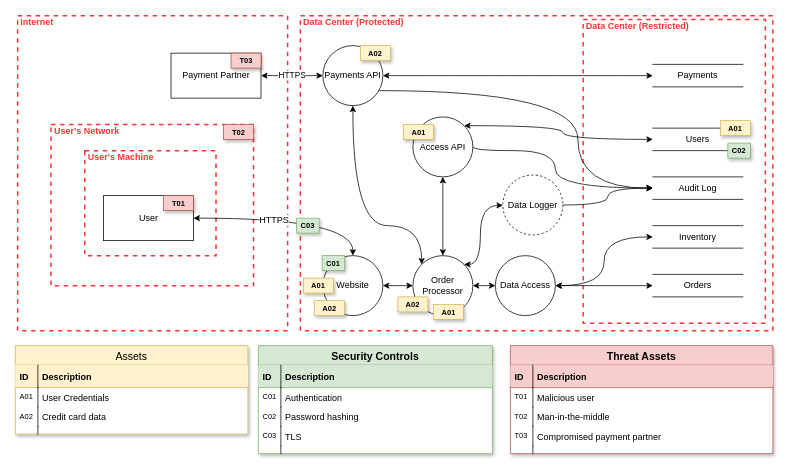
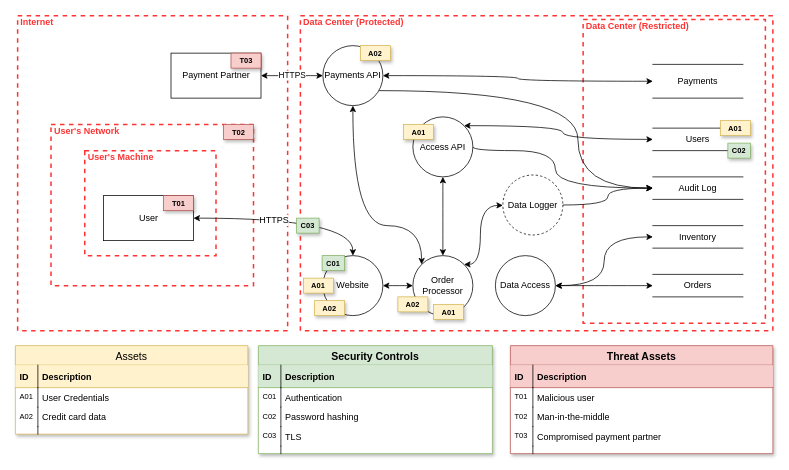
- <mxCell id="31" value="Payments" style="shape=partialRectangle;whiteSpace=wrap;html=1;left=0;right=0;fillColor=none;" vertex="1" parent="1"><mxGeometry x="870" y="85" width="120" height="30" as="geometry" /></mxCell>
+ <mxCell id="31" value="Payments" style="shape=partialRectangle;whiteSpace=wrap;html=1;left=0;right=0;fillColor=none;" vertex="1" parent="1"><mxGeometry x="870" y="85" width="120" height="45" as="geometry" /></mxCell>
- <mxCell id="21" value="" style="endArrow=classic;startArrow=classic;html=1;edgeStyle=orthogonalEdgeStyle;elbow=vertical;curved=1;" edge="1" parent="1" source="8" target="9"><mxGeometry width="50" height="50" relative="1" as="geometry"><mxPoint x="20" y="480" as="sourcePoint" /><mxPoint x="70" y="430" as="targetPoint" /></mxGeometry></mxCell>
